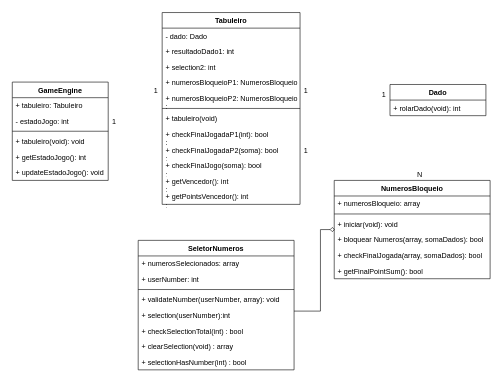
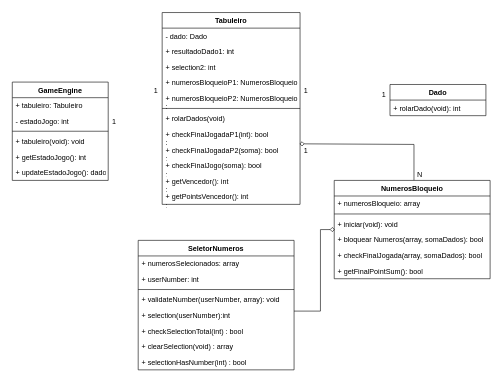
- <mxCell id="19" value="+ tabuleiro(void)" style="text;strokeColor=none;fillColor=none;align=left;verticalAlign=top;spacingLeft=4;spacingRight=4;overflow=hidden;rotatable=0;points=[[0,0.5],[1,0.5]];portConstraint=eastwest;" parent="12" vertex="1"><mxGeometry y="164" width="230" height="26" as="geometry" /></mxCell>
+ <mxCell id="19" value="+ rolarDados(void)" style="text;strokeColor=none;fillColor=none;align=left;verticalAlign=top;spacingLeft=4;spacingRight=4;overflow=hidden;rotatable=0;points=[[0,0.5],[1,0.5]];portConstraint=eastwest;" parent="12" vertex="1"><mxGeometry y="164" width="230" height="26" as="geometry" /></mxCell>
+ <mxCell id="2" style="edgeStyle=orthogonalEdgeStyle;rounded=0;orthogonalLoop=1;jettySize=auto;html=1;entryX=0.996;entryY=1.115;entryDx=0;entryDy=0;endArrow=diamond;endFill=0;entryPerimeter=0;" edge="1" parent="1" source="3" target="20"><mxGeometry relative="1" as="geometry"><Array as="points"><mxPoint x="690" y="240" /></Array></mxGeometry></mxCell>
- <mxCell id="35" value="+ updateEstadoJogo(): void" style="text;strokeColor=none;fillColor=none;align=left;verticalAlign=top;spacingLeft=4;spacingRight=4;overflow=hidden;rotatable=0;points=[[0,0.5],[1,0.5]];portConstraint=eastwest;" parent="29" vertex="1"><mxGeometry y="138" width="160" height="26" as="geometry" /></mxCell>
+ <mxCell id="35" value="+ updateEstadoJogo(): dado" style="text;strokeColor=none;fillColor=none;align=left;verticalAlign=top;spacingLeft=4;spacingRight=4;overflow=hidden;rotatable=0;points=[[0,0.5],[1,0.5]];portConstraint=eastwest;" parent="29" vertex="1"><mxGeometry y="138" width="160" height="26" as="geometry" /></mxCell>
